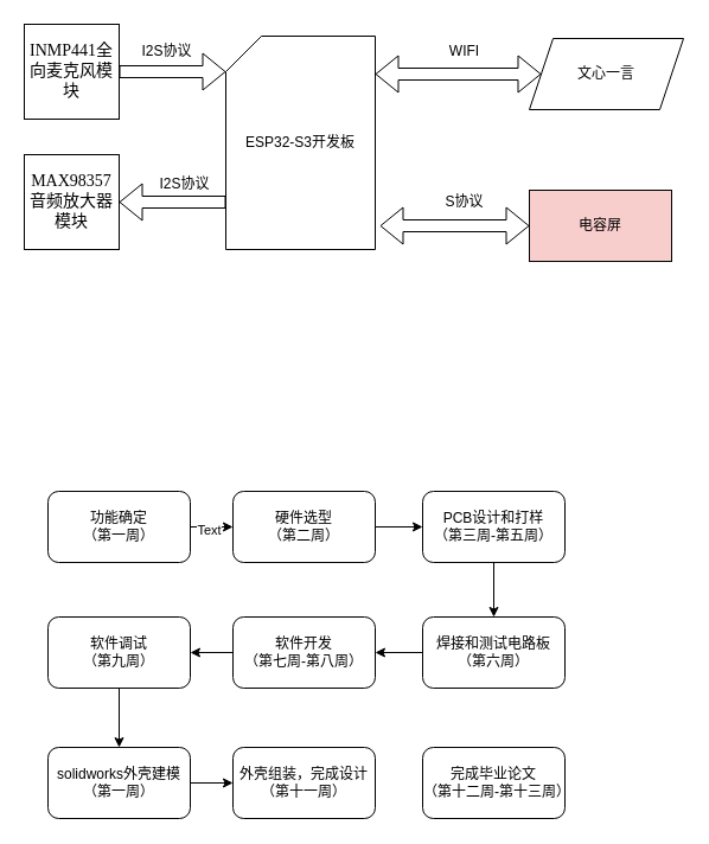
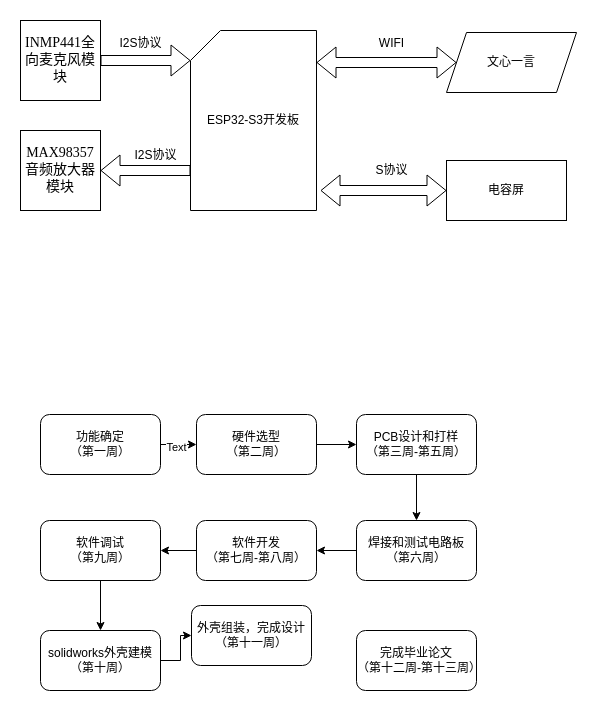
- <mxCell id="12" value="电容屏" style="rounded=0;whiteSpace=wrap;html=1;fillColor=#f8cecc;" vertex="1" parent="1"><mxGeometry x="446" y="160" width="120" height="60" as="geometry" /></mxCell>
+ <mxCell id="12" value="电容屏" style="rounded=0;whiteSpace=wrap;html=1;" vertex="1" parent="1"><mxGeometry x="446" y="160" width="120" height="60" as="geometry" /></mxCell>
- <mxCell id="29" value="solidworks外壳建模&lt;div&gt;（第一周）&lt;/div&gt;" style="rounded=1;whiteSpace=wrap;html=1;" vertex="1" parent="1"><mxGeometry x="40" y="630" width="120" height="60" as="geometry" /></mxCell>
+ <mxCell id="29" value="solidworks外壳建模&lt;div&gt;（第十周）&lt;/div&gt;" style="rounded=1;whiteSpace=wrap;html=1;" vertex="1" parent="1"><mxGeometry x="40" y="630" width="120" height="60" as="geometry" /></mxCell>
- <mxCell id="30" value="外壳组装，完成设计&lt;div&gt;（第十一周）&lt;/div&gt;" style="rounded=1;whiteSpace=wrap;html=1;" vertex="1" parent="1"><mxGeometry x="196" y="630" width="120" height="60" as="geometry" /></mxCell>
+ <mxCell id="30" value="外壳组装，完成设计&lt;div&gt;（第十一周）&lt;/div&gt;" style="rounded=1;whiteSpace=wrap;html=1;" vertex="1" parent="1"><mxGeometry x="191" y="605" width="120" height="60" as="geometry" /></mxCell>
